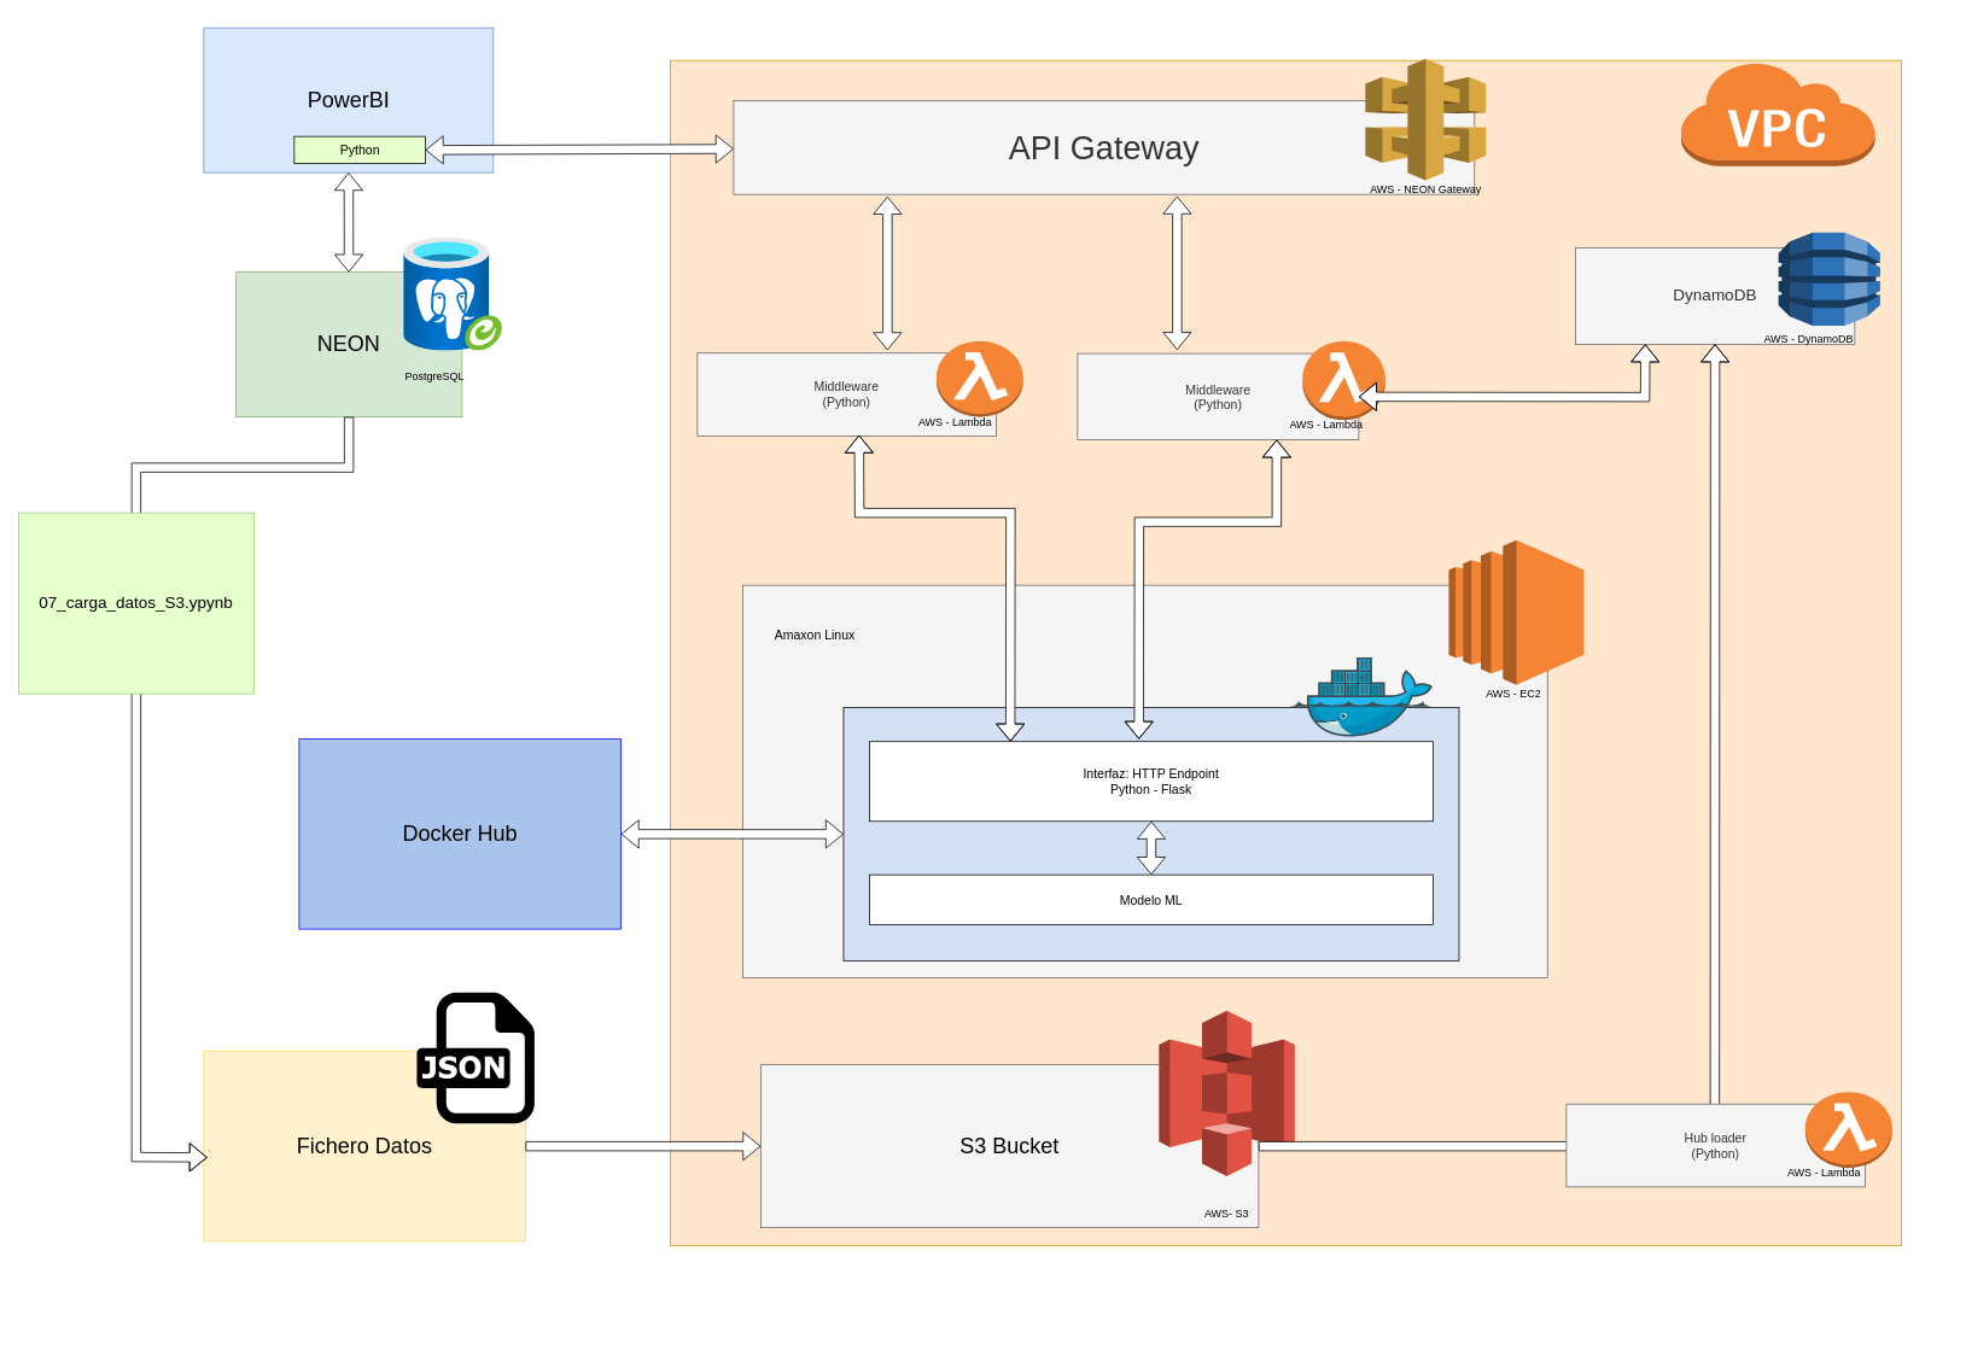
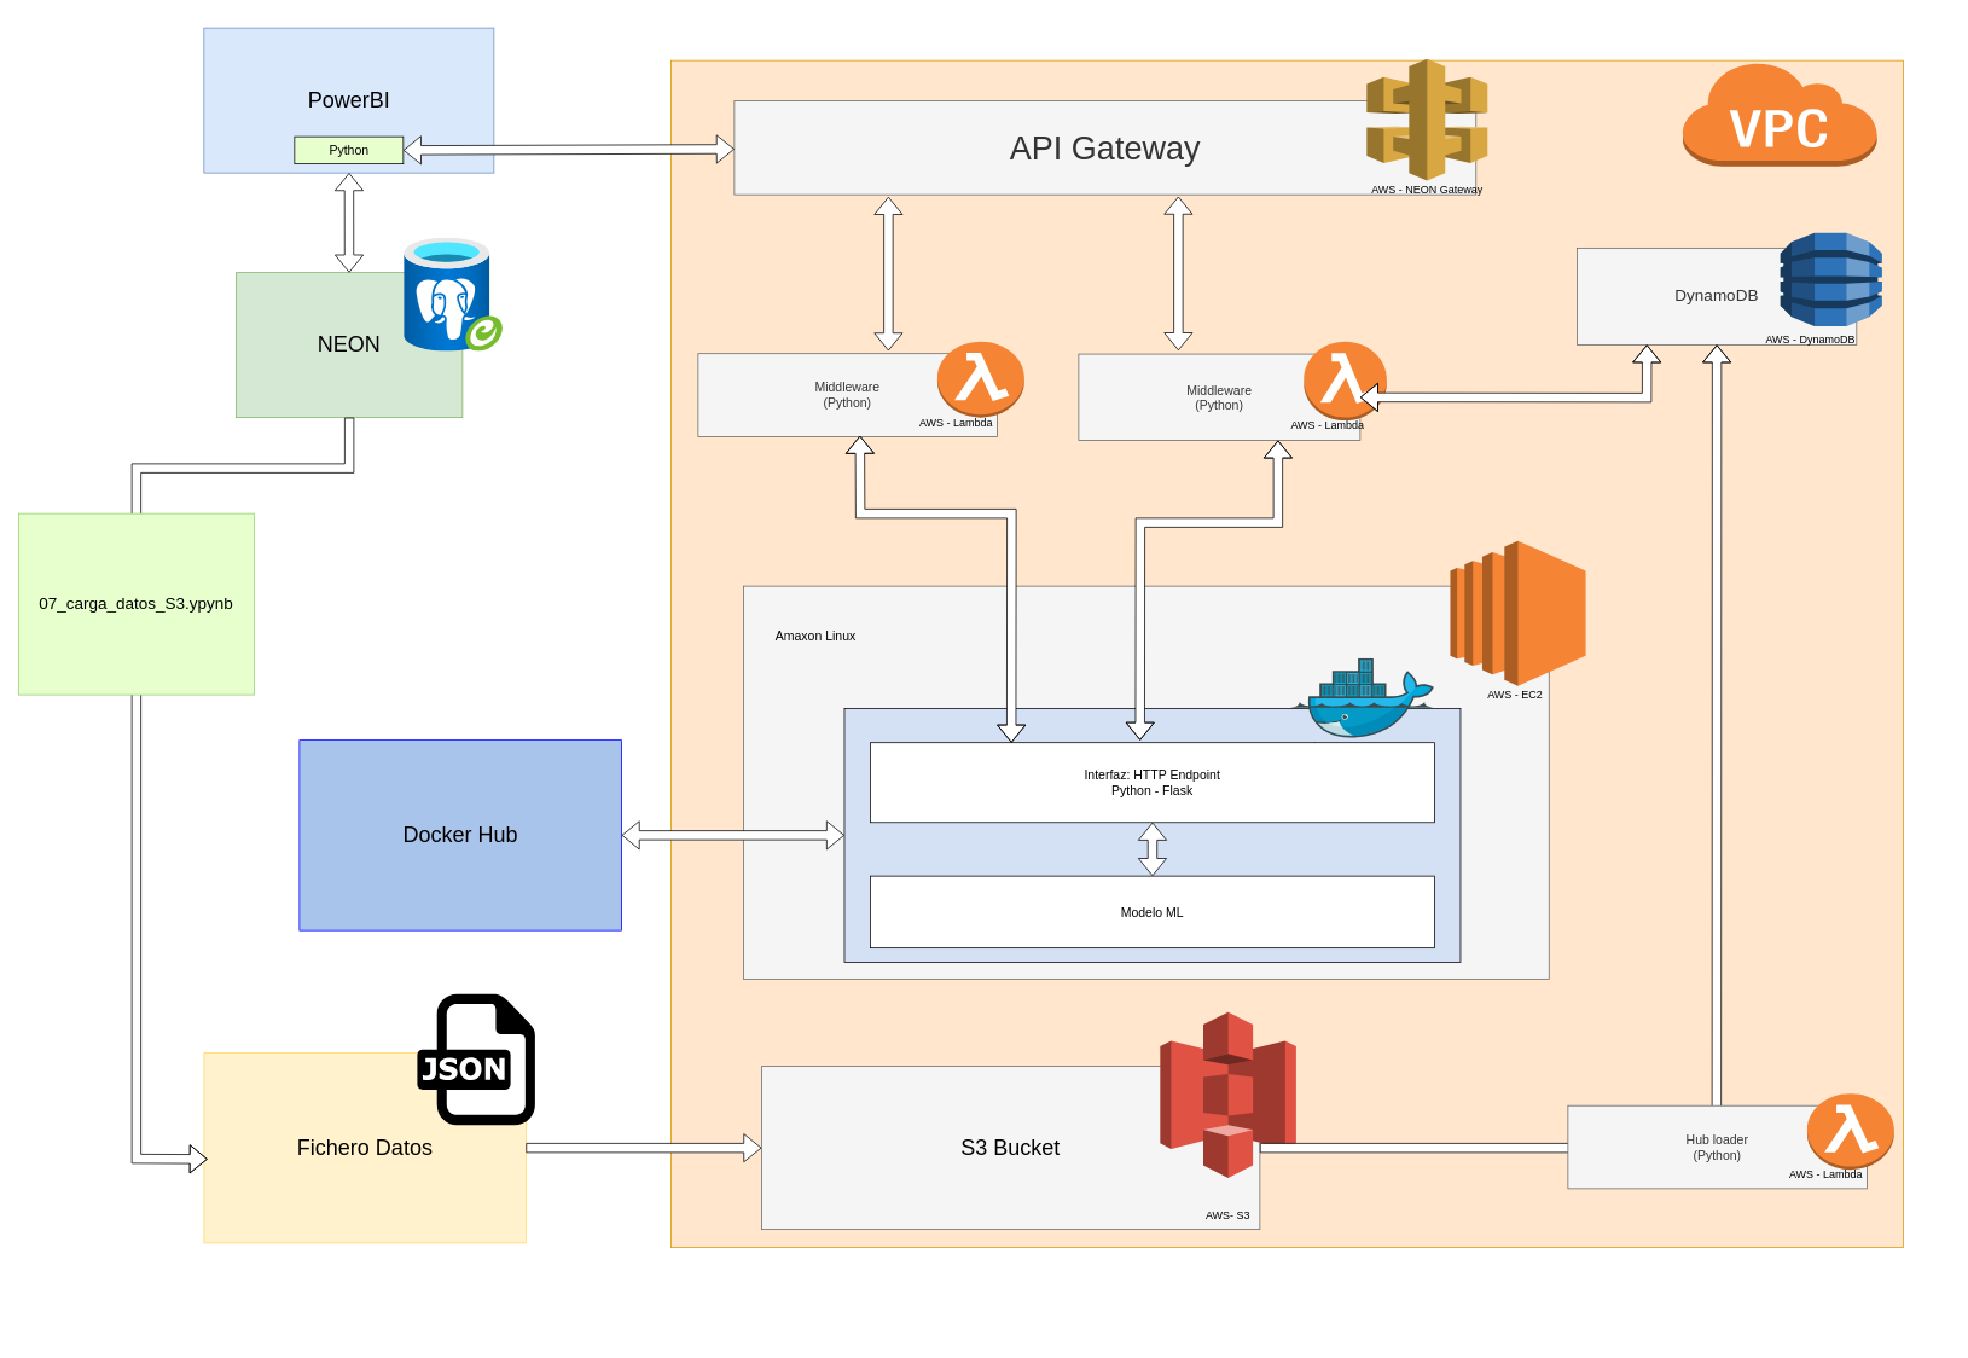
- <mxCell id="50" value="&lt;font style=&quot;font-size: 14px;&quot;&gt;Python&lt;/font&gt;" style="rounded=0;whiteSpace=wrap;html=1;fillColor=#E6FFCC;" vertex="1" parent="47"><mxGeometry x="100" y="130" width="145" height="30" as="geometry" /></mxCell>
+ <mxCell id="50" value="&lt;font style=&quot;font-size: 14px;&quot;&gt;Python&lt;/font&gt;" style="rounded=0;whiteSpace=wrap;html=1;fillColor=#E6FFCC;" vertex="1" parent="47"><mxGeometry x="100" y="130" width="120" height="30" as="geometry" /></mxCell>
- <mxCell id="53" value="PostgreSQL" style="text;html=1;align=center;verticalAlign=middle;whiteSpace=wrap;rounded=0;" vertex="1" parent="51"><mxGeometry x="190" y="120" width="60" height="30" as="geometry" /></mxCell>
- <mxCell id="21" value="&lt;font style=&quot;font-size: 14px;&quot;&gt;Modelo ML&lt;/font&gt;" style="rounded=0;whiteSpace=wrap;html=1;" vertex="1" parent="4"><mxGeometry x="240" y="900" width="622.92" height="55" as="geometry" /></mxCell>
+ <mxCell id="21" value="&lt;font style=&quot;font-size: 14px;&quot;&gt;Modelo ML&lt;/font&gt;" style="rounded=0;whiteSpace=wrap;html=1;" vertex="1" parent="4"><mxGeometry x="240" y="900" width="622.92" height="79.36" as="geometry" /></mxCell>
